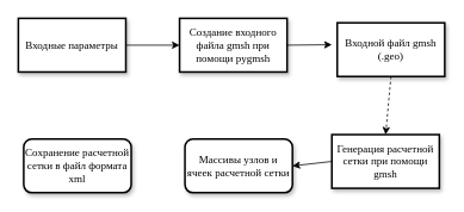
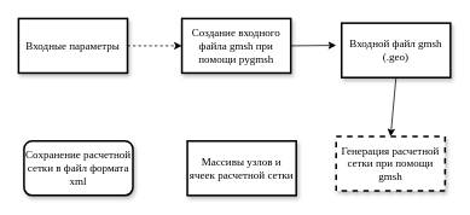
- <mxCell id="7" value="" style="endArrow=classic;html=1;exitX=1;exitY=0.5;exitDx=0;exitDy=0;entryX=0;entryY=0.5;entryDx=0;entryDy=0;" edge="1" parent="1" source="2" target="3"><mxGeometry width="50" height="50" relative="1" as="geometry"><mxPoint x="150" y="90" as="sourcePoint" /><mxPoint x="200" y="40" as="targetPoint" /></mxGeometry></mxCell>
+ <mxCell id="7" value="" style="endArrow=classic;html=1;exitX=1;exitY=0.5;exitDx=0;exitDy=0;entryX=0;entryY=0.5;entryDx=0;entryDy=0;dashed=1;" edge="1" parent="1" source="2" target="3"><mxGeometry width="50" height="50" relative="1" as="geometry"><mxPoint x="150" y="90" as="sourcePoint" /><mxPoint x="200" y="40" as="targetPoint" /></mxGeometry></mxCell>
- <mxCell id="9" value="" style="endArrow=classic;html=1;entryX=0.5;entryY=0;entryDx=0;entryDy=0;exitX=0.5;exitY=1;exitDx=0;exitDy=0;dashed=1;" edge="1" parent="1" source="4" target="5"><mxGeometry width="50" height="50" relative="1" as="geometry"><mxPoint x="420" y="120.5" as="sourcePoint" /><mxPoint x="470" y="120" as="targetPoint" /></mxGeometry></mxCell>
+ <mxCell id="9" value="" style="endArrow=classic;html=1;entryX=0.5;entryY=0;entryDx=0;entryDy=0;exitX=0.5;exitY=1;exitDx=0;exitDy=0;" edge="1" parent="1" source="4" target="5"><mxGeometry width="50" height="50" relative="1" as="geometry"><mxPoint x="420" y="120.5" as="sourcePoint" /><mxPoint x="470" y="120" as="targetPoint" /></mxGeometry></mxCell>
- <mxCell id="5" value="Генерация расчетной сетки при помощи gmsh" style="whiteSpace=wrap;html=1;rounded=0;shadow=1;labelBackgroundColor=none;strokeColor=#000000;strokeWidth=2;fillColor=#ffffff;fontFamily=Verdana;fontSize=12;fontColor=#000000;align=center;" parent="1" vertex="1"><mxGeometry x="370" y="150" width="120" height="60" as="geometry" /></mxCell>
+ <mxCell id="5" value="Генерация расчетной сетки при помощи gmsh" style="whiteSpace=wrap;html=1;rounded=0;shadow=1;labelBackgroundColor=none;strokeColor=#000000;strokeWidth=2;fillColor=#ffffff;fontFamily=Verdana;fontSize=12;fontColor=#000000;align=center;dashed=1;" parent="1" vertex="1"><mxGeometry x="370" y="150" width="120" height="60" as="geometry" /></mxCell>
- <mxCell id="10" value="" style="endArrow=classic;html=1;entryX=1;entryY=0.5;entryDx=0;entryDy=0;exitX=0;exitY=0.5;exitDx=0;exitDy=0;" edge="1" parent="1" source="5" target="6"><mxGeometry width="50" height="50" relative="1" as="geometry"><mxPoint x="440" y="90" as="sourcePoint" /><mxPoint x="440" y="160" as="targetPoint" /></mxGeometry></mxCell>
- <mxCell id="6" value="Массивы узлов и ячеек расчетной сетки" style="whiteSpace=wrap;html=1;shadow=1;labelBackgroundColor=none;strokeColor=#000000;strokeWidth=2;fillColor=#ffffff;fontFamily=Verdana;fontSize=12;fontColor=#000000;align=center;rounded=1;" vertex="1" parent="1"><mxGeometry x="206" y="155" width="120" height="60" as="geometry" /></mxCell>
+ <mxCell id="6" value="Массивы узлов и ячеек расчетной сетки" style="whiteSpace=wrap;html=1;rounded=0;shadow=1;labelBackgroundColor=none;strokeColor=#000000;strokeWidth=2;fillColor=#ffffff;fontFamily=Verdana;fontSize=12;fontColor=#000000;align=center;" vertex="1" parent="1"><mxGeometry x="206" y="155" width="120" height="60" as="geometry" /></mxCell>
